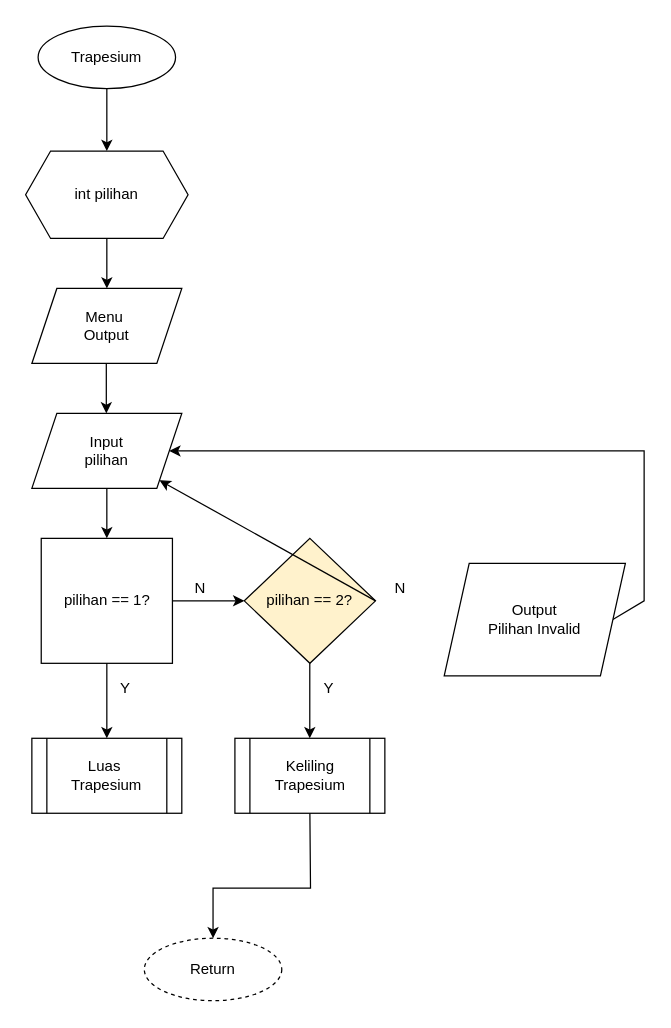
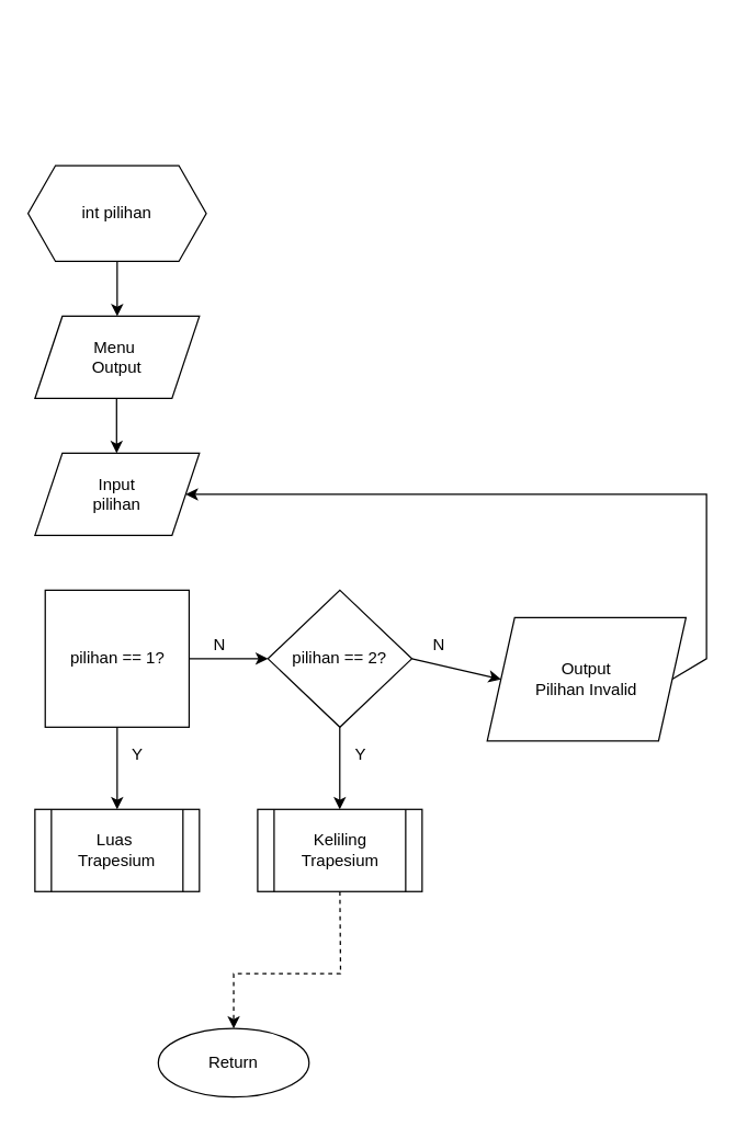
- <mxCell id="2" value="Trapesium" style="ellipse;whiteSpace=wrap;html=1;" vertex="1" parent="1"><mxGeometry x="30" y="20" width="110" height="50" as="geometry" /></mxCell>
- <mxCell id="5" value="" style="endArrow=classic;html=1;rounded=0;exitX=0.5;exitY=1;exitDx=0;exitDy=0;entryX=0.5;entryY=0;entryDx=0;entryDy=0;" edge="1" parent="1" source="2" target="3"><mxGeometry width="50" height="50" relative="1" as="geometry"><mxPoint x="25" y="140" as="sourcePoint" /><mxPoint x="75" y="90" as="targetPoint" /></mxGeometry></mxCell>
- <mxCell id="10" value="" style="endArrow=classic;html=1;rounded=0;exitX=0.5;exitY=1;exitDx=0;exitDy=0;entryX=0.5;entryY=0;entryDx=0;entryDy=0;" edge="1" parent="1" source="7" target="9"><mxGeometry width="50" height="50" relative="1" as="geometry"><mxPoint x="-15" y="490" as="sourcePoint" /><mxPoint x="35" y="440" as="targetPoint" /></mxGeometry></mxCell>
- <mxCell id="21" value="" style="endArrow=classic;html=1;rounded=0;exitX=1;exitY=0.5;exitDx=0;exitDy=0;" edge="1" parent="1" source="11" target="7"><mxGeometry width="50" height="50" relative="1" as="geometry"><mxPoint x="305" y="550" as="sourcePoint" /><mxPoint x="355" y="500" as="targetPoint" /></mxGeometry></mxCell>
+ <mxCell id="21" value="" style="endArrow=classic;html=1;rounded=0;exitX=1;exitY=0.5;exitDx=0;exitDy=0;entryX=0;entryY=0.5;entryDx=0;entryDy=0;" edge="1" parent="1" source="11" target="20"><mxGeometry width="50" height="50" relative="1" as="geometry"><mxPoint x="305" y="550" as="sourcePoint" /><mxPoint x="355" y="500" as="targetPoint" /></mxGeometry></mxCell>
- <mxCell id="11" value="pilihan == 2?" style="rhombus;whiteSpace=wrap;html=1;fillColor=#fff2cc;" vertex="1" parent="1"><mxGeometry x="195" y="430" width="105" height="100" as="geometry" /></mxCell>
+ <mxCell id="11" value="pilihan == 2?" style="rhombus;whiteSpace=wrap;html=1;" vertex="1" parent="1"><mxGeometry x="195" y="430" width="105" height="100" as="geometry" /></mxCell>
- <mxCell id="25" value="" style="endArrow=classic;html=1;rounded=0;exitX=0.5;exitY=1;exitDx=0;exitDy=0;entryX=0.5;entryY=0;entryDx=0;entryDy=0;" edge="1" parent="1" source="23" target="24"><mxGeometry width="50" height="50" relative="1" as="geometry"><mxPoint x="185" y="720" as="sourcePoint" /><mxPoint x="235" y="670" as="targetPoint" /><Array as="points"><mxPoint x="248" y="710" /><mxPoint x="170" y="710" /></Array></mxGeometry></mxCell>
+ <mxCell id="25" value="" style="endArrow=classic;html=1;rounded=0;exitX=0.5;exitY=1;exitDx=0;exitDy=0;entryX=0.5;entryY=0;entryDx=0;entryDy=0;dashed=1;" edge="1" parent="1" source="23" target="24"><mxGeometry width="50" height="50" relative="1" as="geometry"><mxPoint x="185" y="720" as="sourcePoint" /><mxPoint x="235" y="670" as="targetPoint" /><Array as="points"><mxPoint x="248" y="710" /><mxPoint x="170" y="710" /></Array></mxGeometry></mxCell>
- <mxCell id="24" value="Return" style="ellipse;whiteSpace=wrap;html=1;dashed=1;" vertex="1" parent="1"><mxGeometry x="115" y="750" width="110" height="50" as="geometry" /></mxCell>
+ <mxCell id="24" value="Return" style="ellipse;whiteSpace=wrap;html=1;" vertex="1" parent="1"><mxGeometry x="115" y="750" width="110" height="50" as="geometry" /></mxCell>
